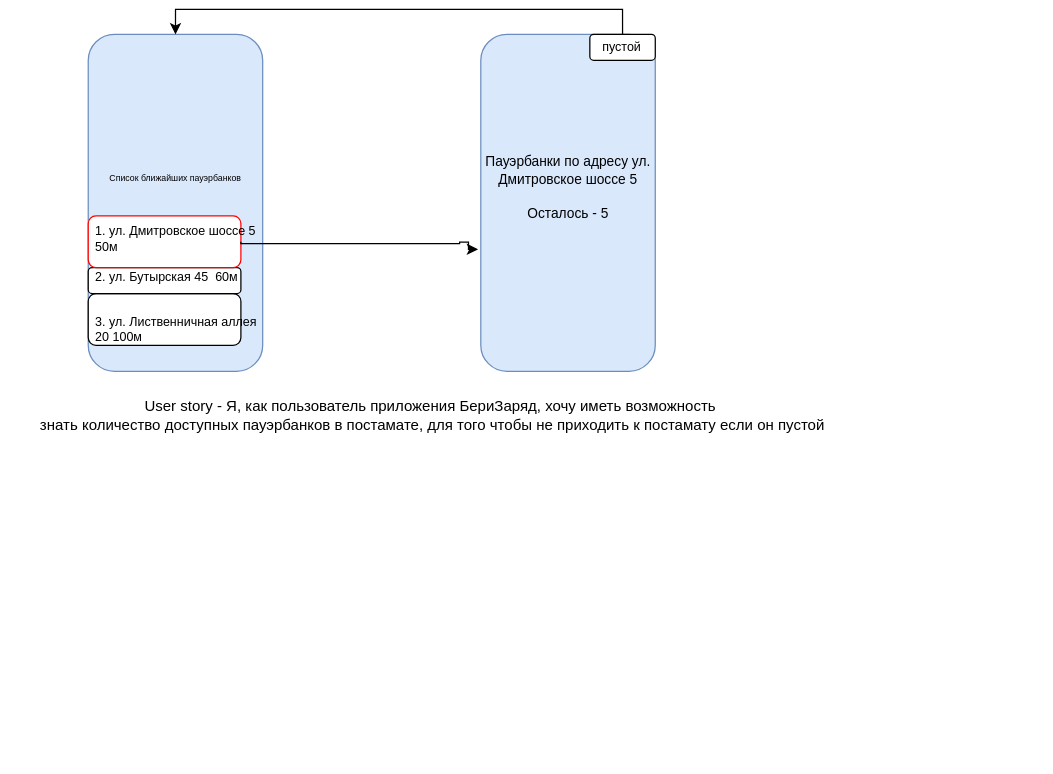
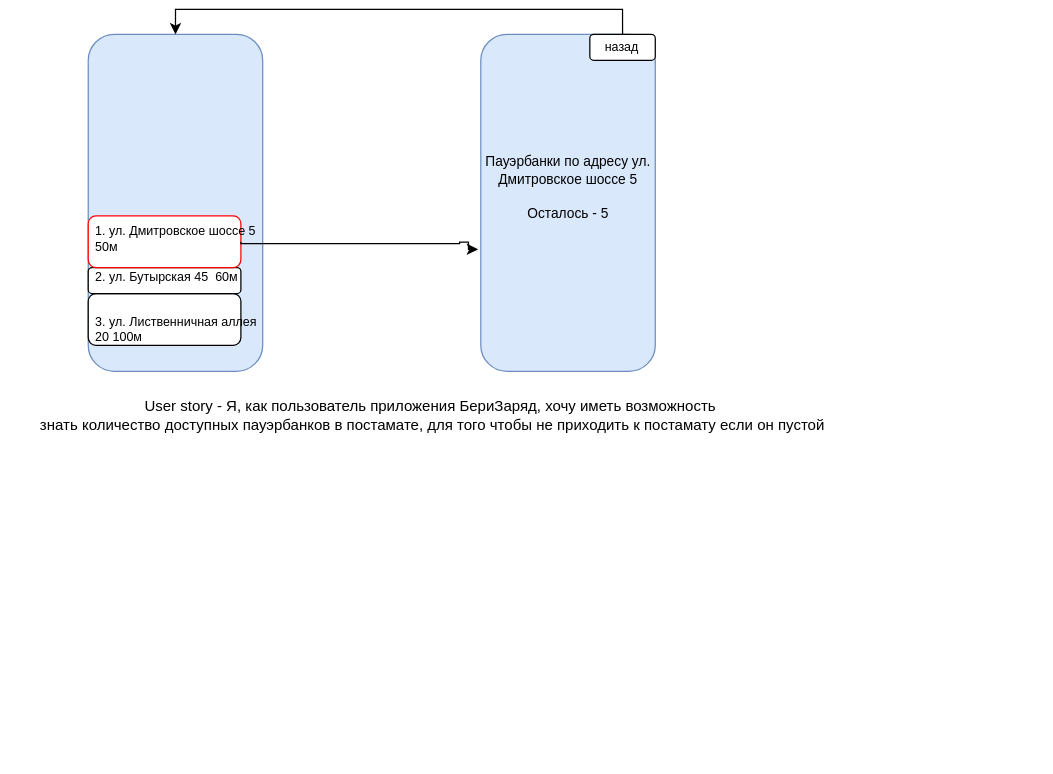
- <mxCell id="13" value="&lt;font style=&quot;font-size: 10px;&quot;&gt;пустой&lt;/font&gt;" style="text;html=1;align=center;verticalAlign=middle;whiteSpace=wrap;rounded=0;" vertex="1" parent="2"><mxGeometry x="401.163" width="52.326" height="20.727" as="geometry" /></mxCell>
+ <mxCell id="13" value="&lt;font style=&quot;font-size: 10px;&quot;&gt;назад&lt;/font&gt;" style="text;html=1;align=center;verticalAlign=middle;whiteSpace=wrap;rounded=0;" vertex="1" parent="2"><mxGeometry x="401.163" width="52.326" height="20.727" as="geometry" /></mxCell>
- <mxCell id="9" value="&lt;font style=&quot;font-size: 7px;&quot;&gt;Список ближайших пауэрбанков&lt;/font&gt;" style="text;html=1;align=center;verticalAlign=middle;whiteSpace=wrap;rounded=0;" vertex="1" parent="2"><mxGeometry y="82.909" width="139.535" height="62.182" as="geometry" /></mxCell>
